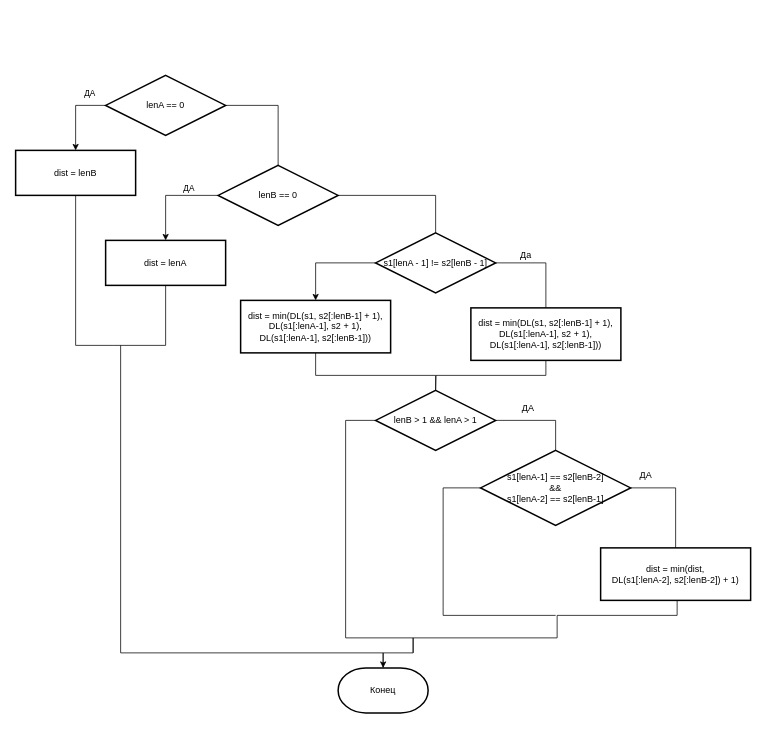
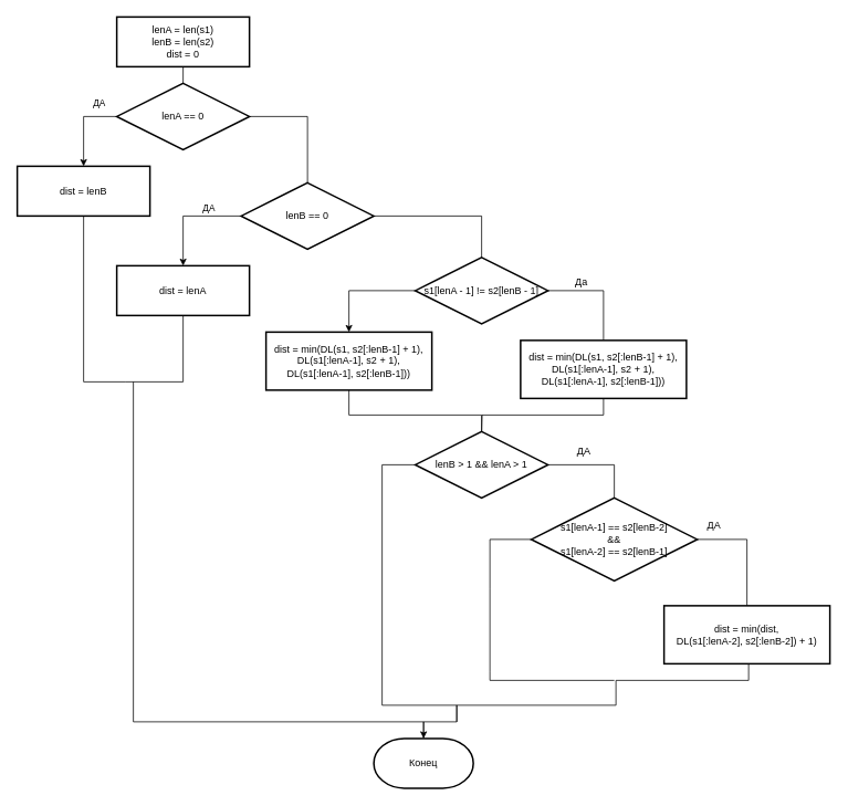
+ <mxCell id="3" value="lenA = len(s1)&lt;br&gt;lenB = len(s2)&lt;br&gt;dist = 0" style="rounded=0;whiteSpace=wrap;html=1;strokeWidth=2;" parent="1" vertex="1"><mxGeometry x="140" y="20" width="160" height="60" as="geometry" /></mxCell>
+ <mxCell id="2" style="edgeStyle=orthogonalEdgeStyle;rounded=0;orthogonalLoop=1;jettySize=auto;html=1;exitX=0.5;exitY=1;exitDx=0;exitDy=0;entryX=0.5;entryY=0;entryDx=0;entryDy=0;endArrow=none;endFill=0;" parent="1" source="3" target="6" edge="1"><mxGeometry relative="1" as="geometry" /></mxCell>
